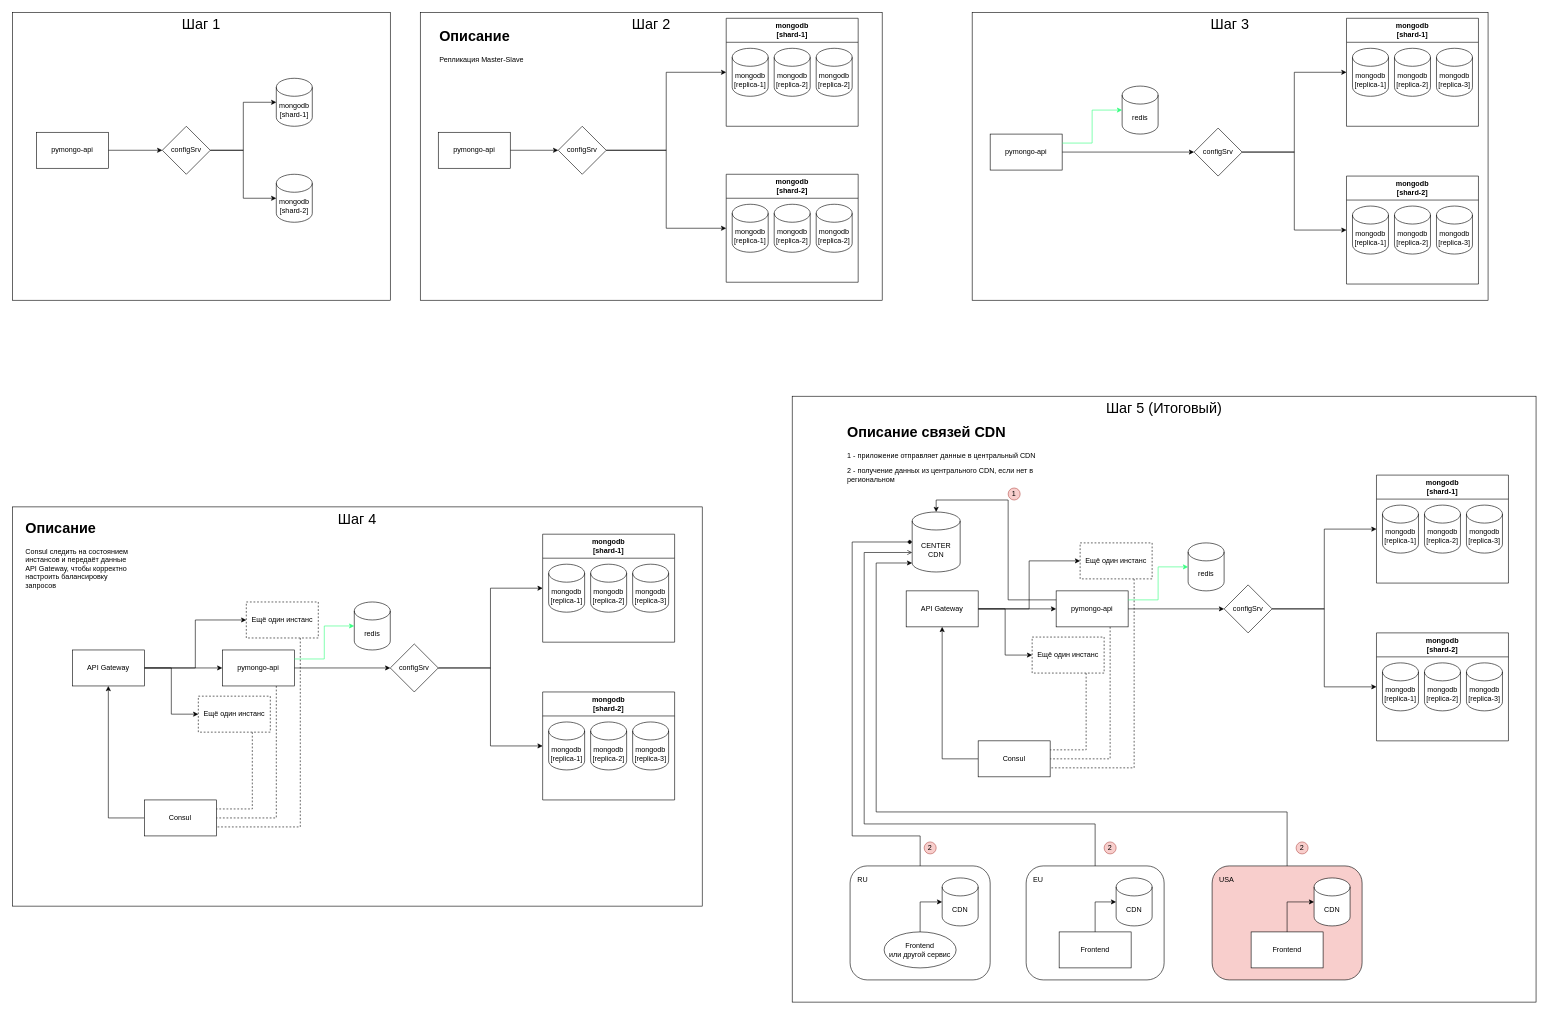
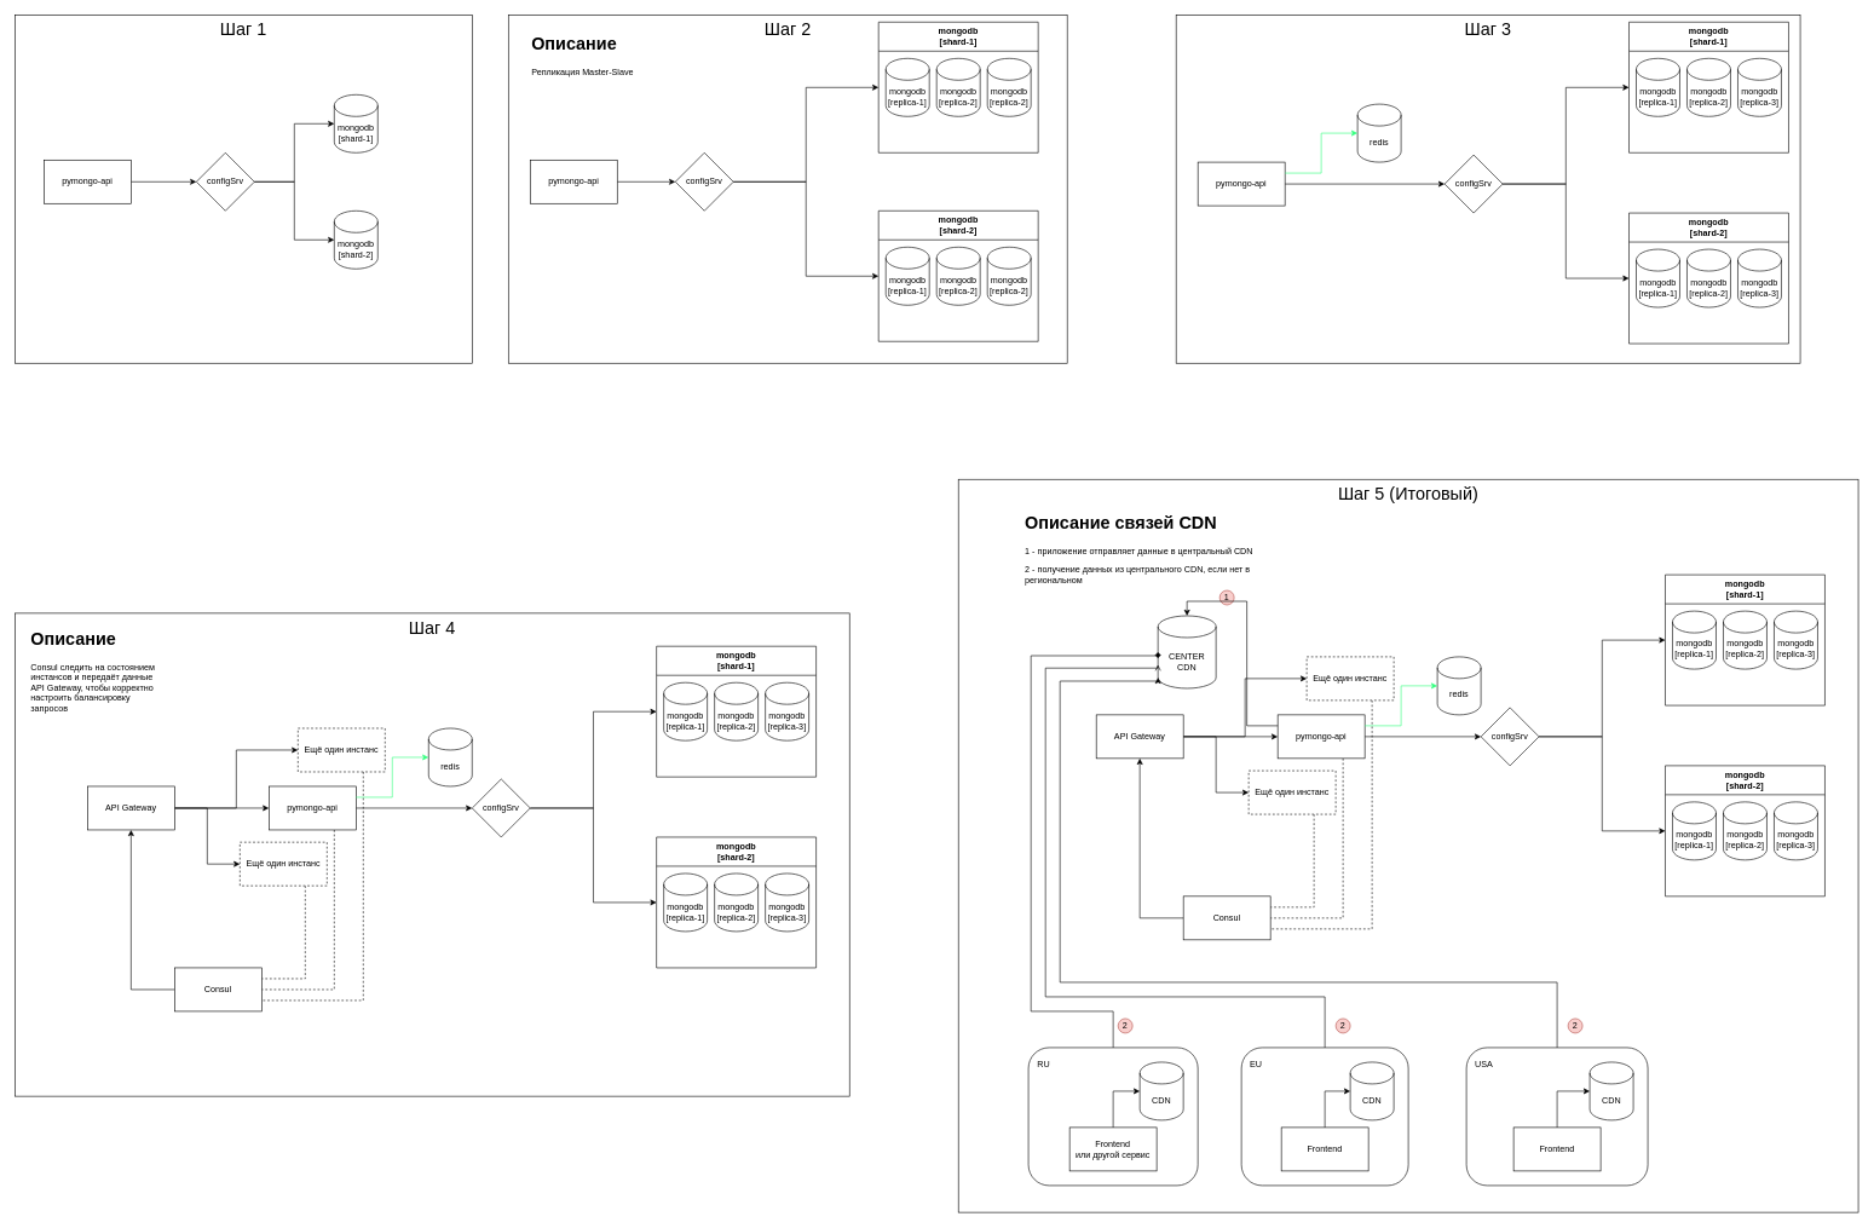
- <mxCell id="106" value="CENTER CDN" style="shape=cylinder3;whiteSpace=wrap;html=1;boundedLbl=1;backgroundOutline=1;size=15;" vertex="1" parent="1"><mxGeometry x="1520" y="853" width="80" height="100" as="geometry" /></mxCell>
+ <mxCell id="106" value="CENTER CDN" style="shape=cylinder3;whiteSpace=wrap;html=1;boundedLbl=1;backgroundOutline=1;size=15;" vertex="1" parent="1"><mxGeometry x="1595" y="848" width="80" height="100" as="geometry" /></mxCell>
- <mxCell id="96" value="USA" style="rounded=1;whiteSpace=wrap;html=1;spacingLeft=10;spacingTop=10;verticalAlign=top;align=left;fillColor=#f8cecc;" vertex="1" parent="1"><mxGeometry x="2020" y="1443" width="250" height="190" as="geometry" /></mxCell>
+ <mxCell id="96" value="USA" style="rounded=1;whiteSpace=wrap;html=1;spacingLeft=10;spacingTop=10;verticalAlign=top;align=left;" vertex="1" parent="1"><mxGeometry x="2020" y="1443" width="250" height="190" as="geometry" /></mxCell>
- <mxCell id="97" value="Frontend&lt;div&gt;или другой сервис&lt;/div&gt;" style="ellipse;whiteSpace=wrap;html=1;" vertex="1" parent="1"><mxGeometry x="1473.25" y="1553" width="120" height="60" as="geometry" /></mxCell>
+ <mxCell id="97" value="Frontend&lt;div&gt;или другой сервис&lt;/div&gt;" style="rounded=0;whiteSpace=wrap;html=1;" vertex="1" parent="1"><mxGeometry x="1473.25" y="1553" width="120" height="60" as="geometry" /></mxCell>
